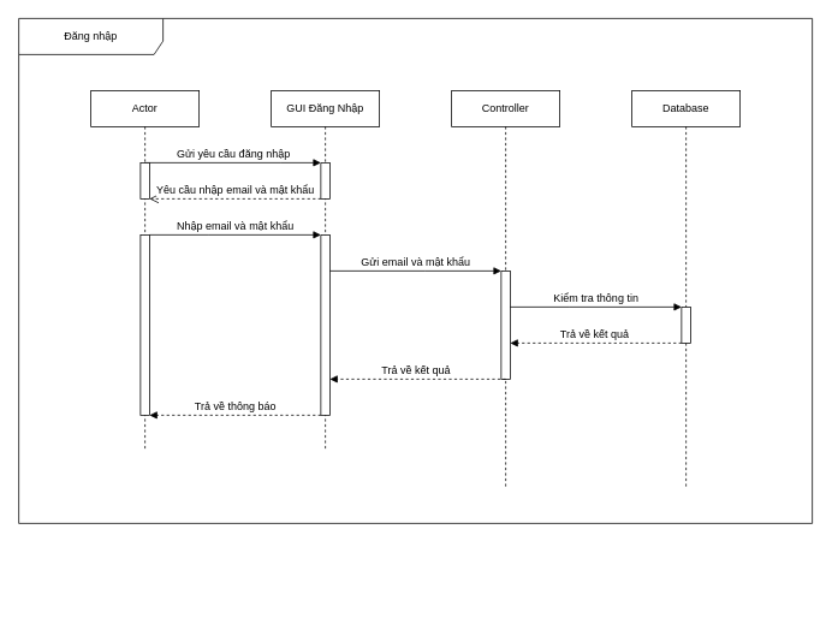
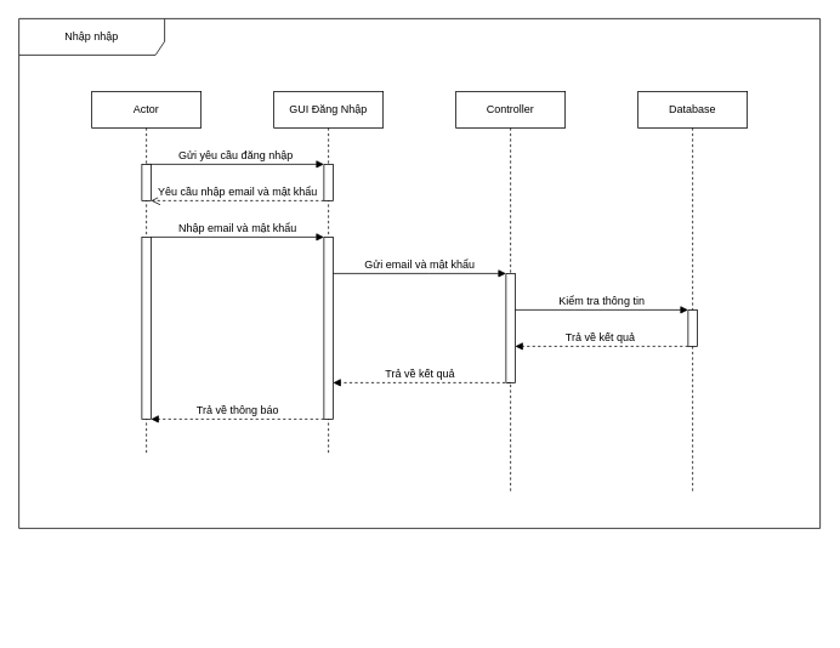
- <mxCell id="3" value="Đăng nhập" style="shape=umlFrame;whiteSpace=wrap;html=1;pointerEvents=0;width=160;height=40;fontSize=12;" parent="1" vertex="1"><mxGeometry width="880" height="560" as="geometry" x="20" y="20" /></mxCell>
+ <mxCell id="3" value="Nhập nhập" style="shape=umlFrame;whiteSpace=wrap;html=1;pointerEvents=0;width=160;height=40;fontSize=12;" parent="1" vertex="1"><mxGeometry width="880" height="560" as="geometry" x="20" y="20" /></mxCell>
